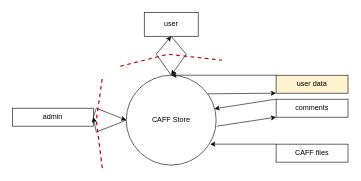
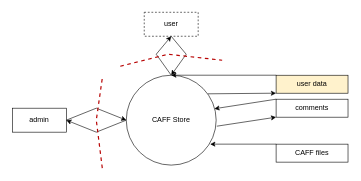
- <mxCell id="4" value="user" style="rounded=0;whiteSpace=wrap;html=1;" vertex="1" parent="1"><mxGeometry x="240" y="20" width="90" height="40" as="geometry" /></mxCell>
+ <mxCell id="4" value="user" style="rounded=0;whiteSpace=wrap;html=1;dashed=1;" vertex="1" parent="1"><mxGeometry x="240" y="20" width="90" height="40" as="geometry" /></mxCell>
- <mxCell id="3" value="admin" style="rounded=0;whiteSpace=wrap;html=1;" vertex="1" parent="1"><mxGeometry x="20" y="180" width="135" height="30" as="geometry" /></mxCell>
+ <mxCell id="3" value="admin" style="rounded=0;whiteSpace=wrap;html=1;" vertex="1" parent="1"><mxGeometry x="20" y="180" width="90" height="40" as="geometry" /></mxCell>
